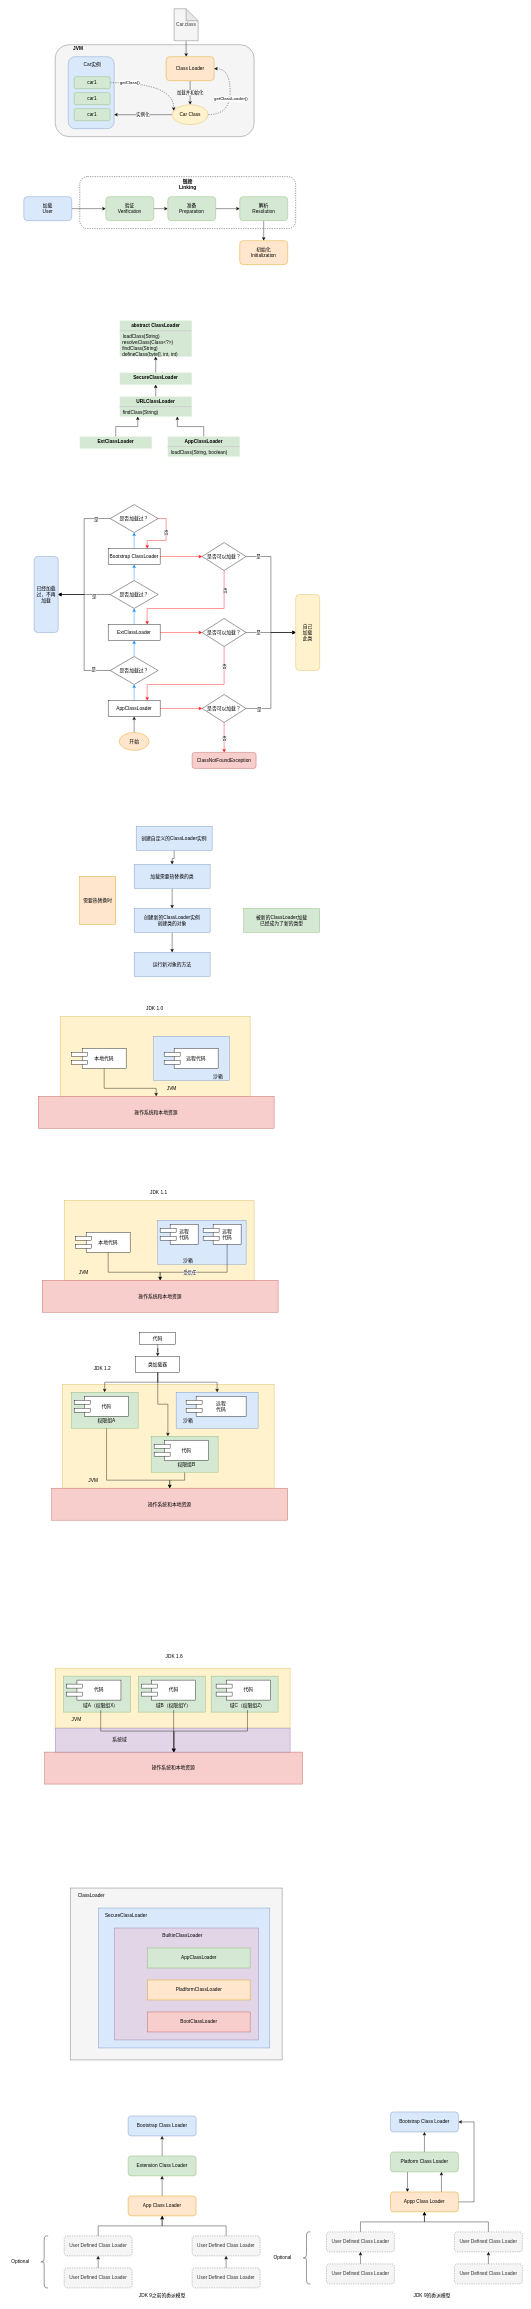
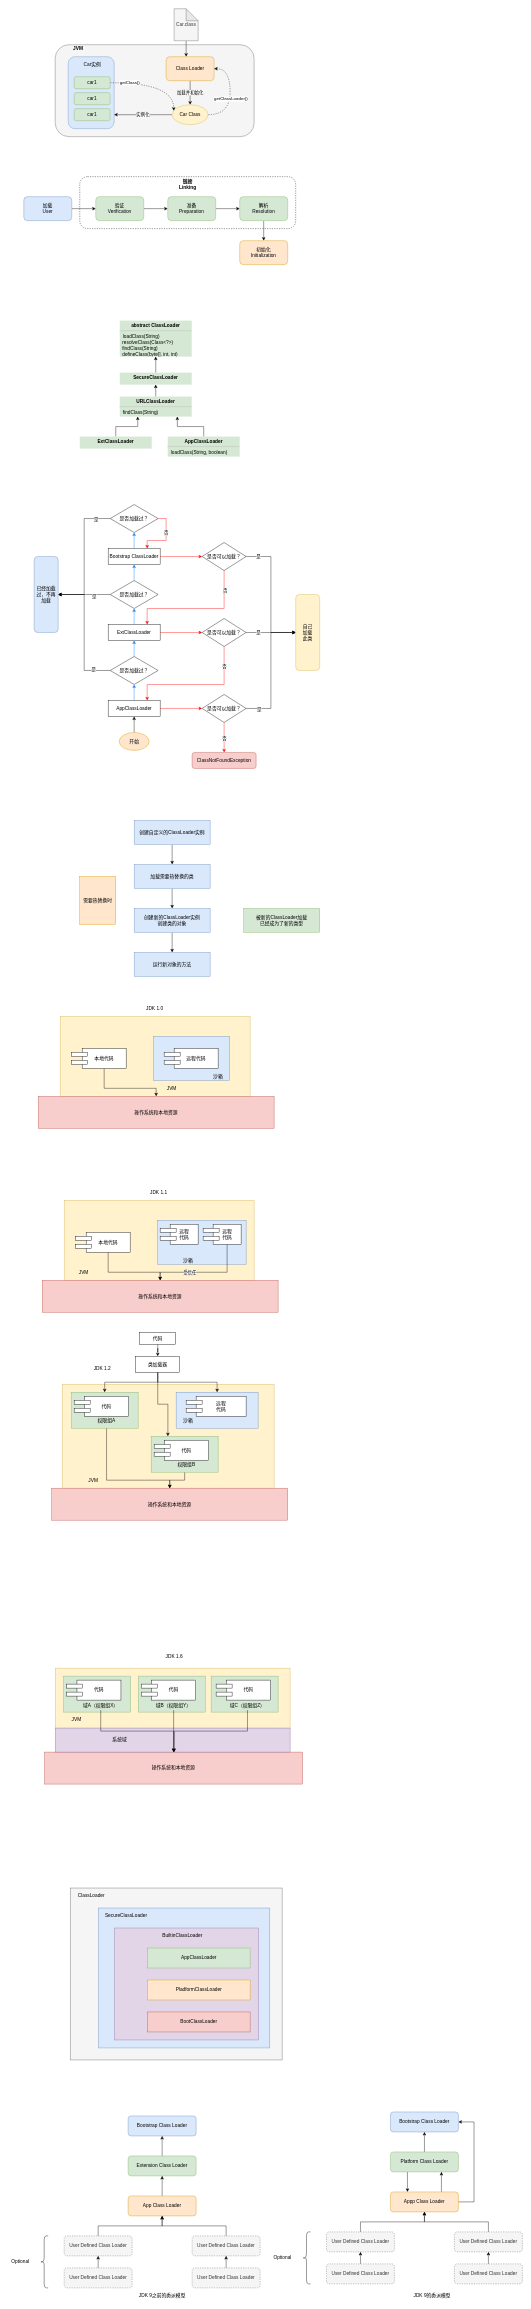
- <mxCell id="29" value="验证&lt;br&gt;Verification" style="rounded=1;whiteSpace=wrap;html=1;fillColor=#d5e8d4;strokeColor=#82b366;" parent="1" vertex="1"><mxGeometry x="264" y="490" width="120" height="60" as="geometry" /></mxCell>
+ <mxCell id="29" value="验证&lt;br&gt;Verification" style="rounded=1;whiteSpace=wrap;html=1;fillColor=#d5e8d4;strokeColor=#82b366;" parent="1" vertex="1"><mxGeometry x="239" y="490" width="120" height="60" as="geometry" /></mxCell>
- <mxCell id="89" value="创建自定义的ClassLoader实例" style="rounded=0;whiteSpace=wrap;html=1;fillColor=#dae8fc;strokeColor=#6c8ebf;" parent="1" vertex="1"><mxGeometry x="340" y="2065" width="190" height="60" as="geometry" /></mxCell>
+ <mxCell id="89" value="创建自定义的ClassLoader实例" style="rounded=0;whiteSpace=wrap;html=1;fillColor=#dae8fc;strokeColor=#6c8ebf;" parent="1" vertex="1"><mxGeometry x="335" y="2050" width="190" height="60" as="geometry" /></mxCell>
